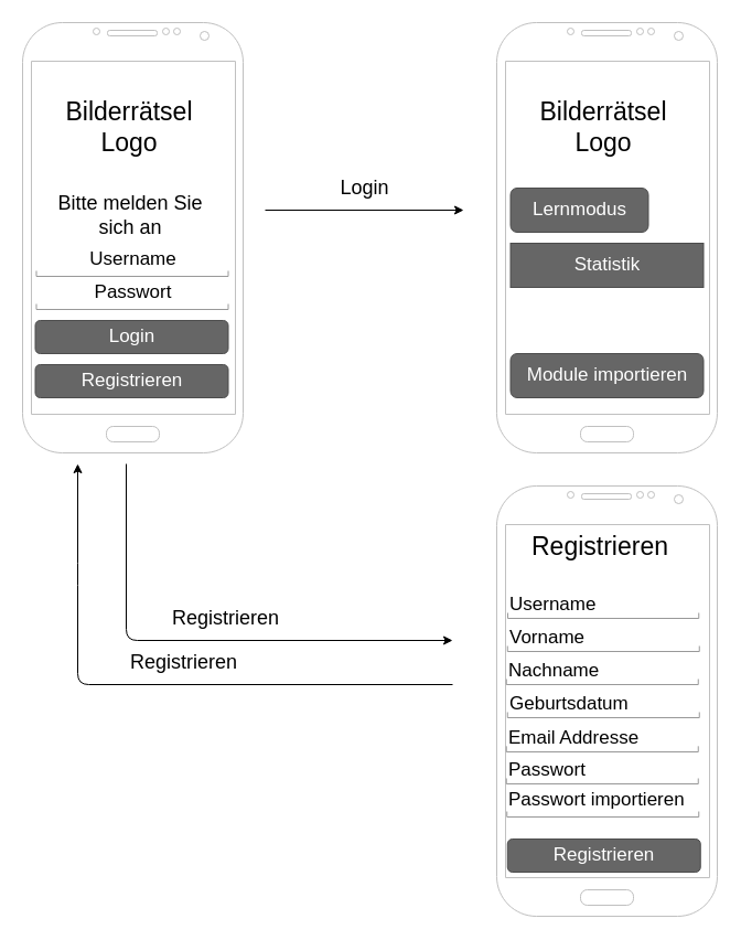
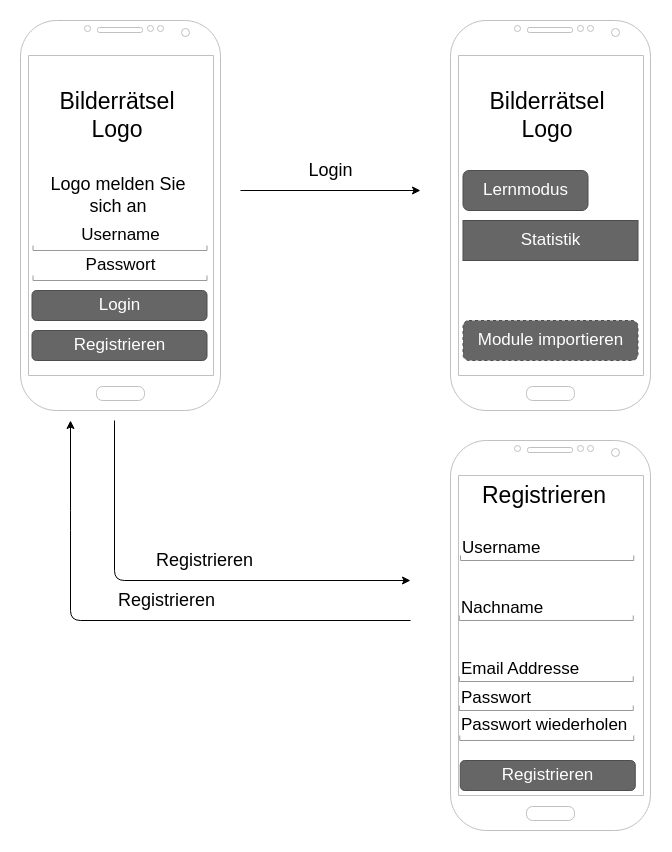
- <mxCell id="10" value="Bitte melden Sie sich an" style="text;html=1;strokeColor=none;fillColor=none;align=center;verticalAlign=middle;whiteSpace=wrap;rounded=0;fontSize=18;" vertex="1" parent="1"><mxGeometry x="33.5" y="150" width="167.5" height="90" as="geometry" /></mxCell>
+ <mxCell id="10" value="Logo melden Sie sich an" style="text;html=1;strokeColor=none;fillColor=none;align=center;verticalAlign=middle;whiteSpace=wrap;rounded=0;fontSize=18;" vertex="1" parent="1"><mxGeometry x="33.5" y="150" width="167.5" height="90" as="geometry" /></mxCell>
- <mxCell id="19" value="&lt;div&gt;Module importieren&lt;/div&gt;" style="rounded=1;html=1;shadow=0;dashed=0;whiteSpace=wrap;fontSize=17;fillColor=#666666;align=center;strokeColor=#4D4D4D;fontColor=#ffffff;" vertex="1" parent="1"><mxGeometry x="462.5" y="320" width="175" height="40" as="geometry" /></mxCell>
+ <mxCell id="19" value="&lt;div&gt;Module importieren&lt;/div&gt;" style="rounded=1;html=1;shadow=0;dashed=1;whiteSpace=wrap;fontSize=17;fillColor=#666666;align=center;strokeColor=#4D4D4D;fontColor=#ffffff;" vertex="1" parent="1"><mxGeometry x="462.5" y="320" width="175" height="40" as="geometry" /></mxCell>
- <mxCell id="24" value="Vorname" style="strokeWidth=1;html=1;shadow=0;dashed=0;shape=mxgraph.android.textfield;align=left;strokeColor=#999999;pointerEvents=1;fontSize=17;verticalAlign=bottom;" vertex="1" parent="1"><mxGeometry x="459.75" y="560" width="174" height="30" as="geometry" /></mxCell>
- <mxCell id="23" value="Geburtsdatum" style="strokeWidth=1;html=1;shadow=0;dashed=0;shape=mxgraph.android.textfield;align=left;strokeColor=#999999;pointerEvents=1;fontSize=17;verticalAlign=bottom;" vertex="1" parent="1"><mxGeometry x="459.75" y="620" width="174" height="30" as="geometry" /></mxCell>
- <mxCell id="16" value="Passwort importieren" style="strokeWidth=1;html=1;shadow=0;dashed=0;shape=mxgraph.android.textfield;align=left;strokeColor=#999999;pointerEvents=1;fontSize=17;" vertex="1" parent="1"><mxGeometry x="459.25" y="710" width="174" height="30" as="geometry" /></mxCell>
+ <mxCell id="16" value="Passwort wiederholen" style="strokeWidth=1;html=1;shadow=0;dashed=0;shape=mxgraph.android.textfield;align=left;strokeColor=#999999;pointerEvents=1;fontSize=17;" vertex="1" parent="1"><mxGeometry x="459.25" y="710" width="174" height="30" as="geometry" /></mxCell>
